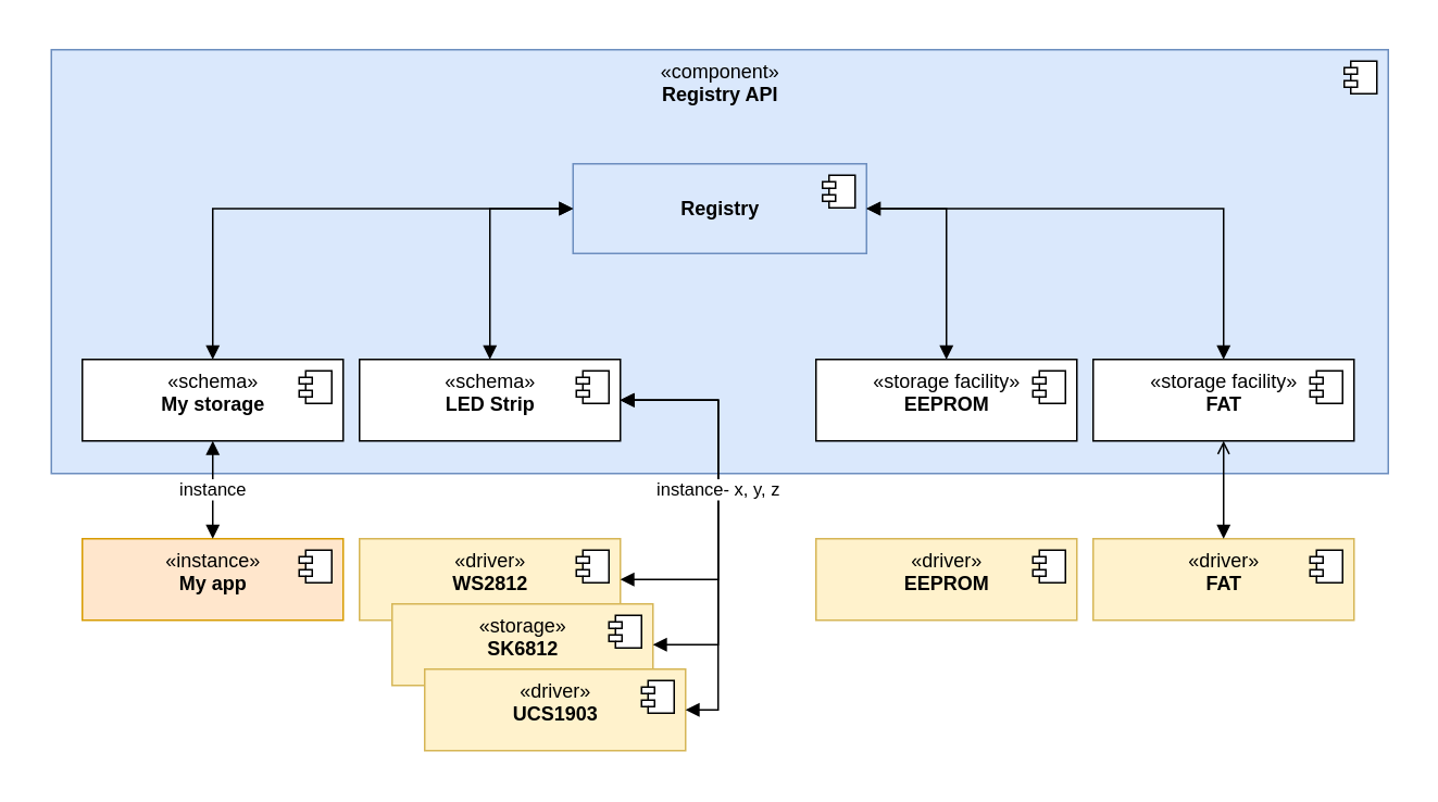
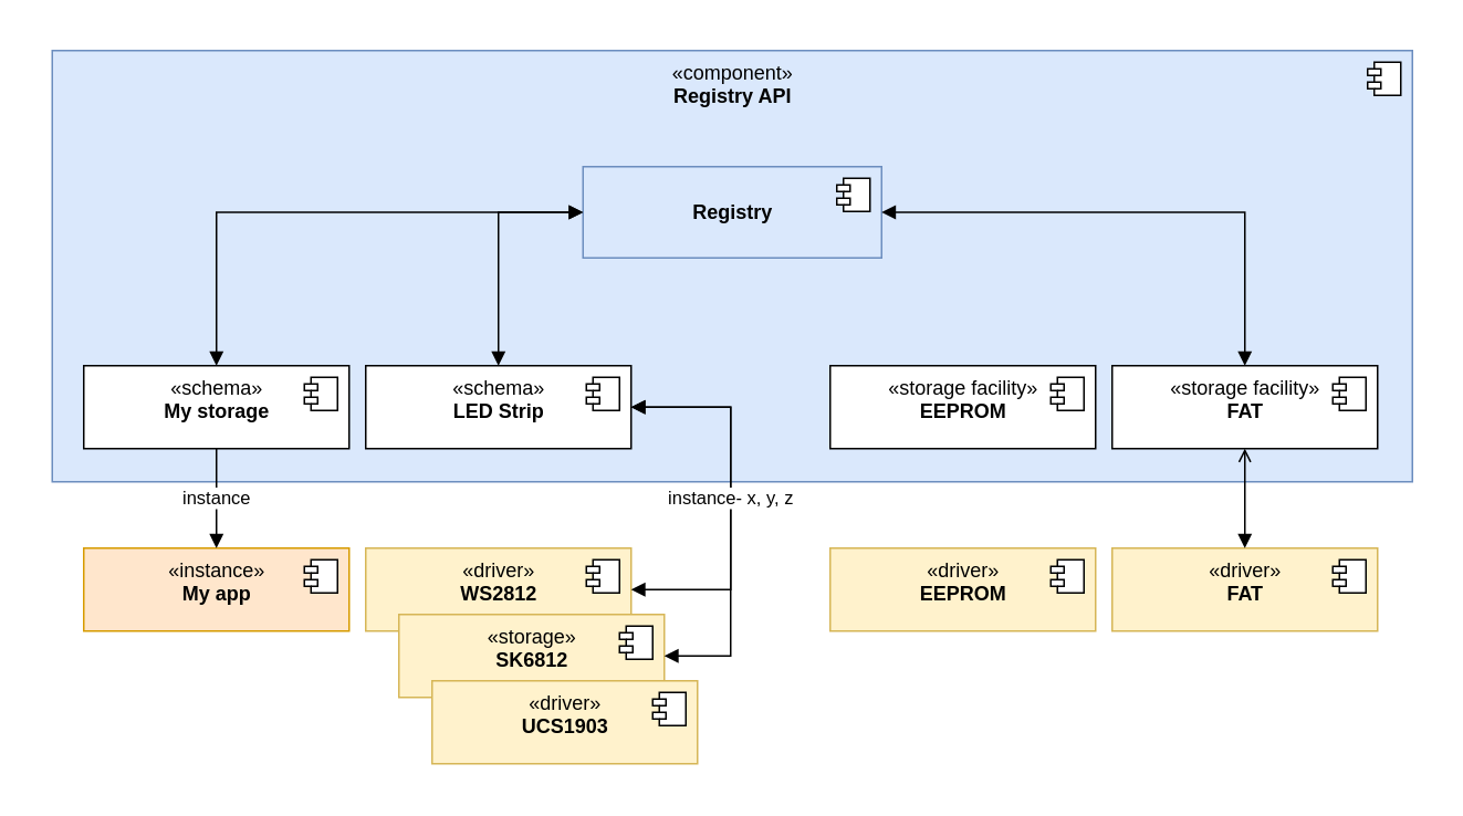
- <mxCell id="23" value="" style="endArrow=block;startArrow=block;endFill=1;startFill=1;html=1;edgeStyle=orthogonalEdgeStyle;rounded=0;entryX=1;entryY=0.5;entryDx=0;entryDy=0;" parent="1" source="19" target="9" edge="1"><mxGeometry width="160" relative="1" as="geometry"><mxPoint x="305" y="230" as="sourcePoint" /><mxPoint x="660" y="-30" as="targetPoint" /><Array as="points"><mxPoint x="580" y="128" /></Array></mxGeometry></mxCell>
- <mxCell id="32" value="instance" style="endArrow=block;startArrow=block;endFill=1;startFill=1;html=1;edgeStyle=orthogonalEdgeStyle;rounded=0;" parent="1" source="17" target="5" edge="1"><mxGeometry width="160" relative="1" as="geometry"><mxPoint x="580" y="490" as="sourcePoint" /><mxPoint x="130" y="300" as="targetPoint" /><Array as="points" /><mxPoint as="offset" /></mxGeometry></mxCell>
+ <mxCell id="32" value="instance" style="endArrow=none;startArrow=block;endFill=1;startFill=1;html=1;edgeStyle=orthogonalEdgeStyle;rounded=0;" parent="1" source="17" target="5" edge="1"><mxGeometry width="160" relative="1" as="geometry"><mxPoint x="580" y="490" as="sourcePoint" /><mxPoint x="130" y="300" as="targetPoint" /><Array as="points" /><mxPoint as="offset" /></mxGeometry></mxCell>
- <mxCell id="33" value="" style="endArrow=block;startArrow=block;endFill=1;startFill=1;html=1;edgeStyle=orthogonalEdgeStyle;rounded=0;" parent="1" source="30" target="7" edge="1"><mxGeometry width="160" relative="1" as="geometry"><mxPoint x="450" y="420" as="sourcePoint" /><mxPoint x="450" y="330" as="targetPoint" /><Array as="points"><mxPoint x="440" y="435" /><mxPoint x="440" y="245" /></Array></mxGeometry></mxCell>
